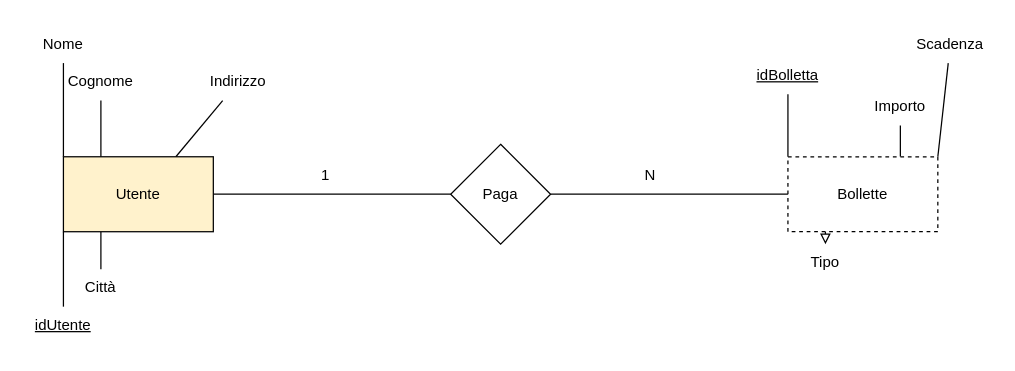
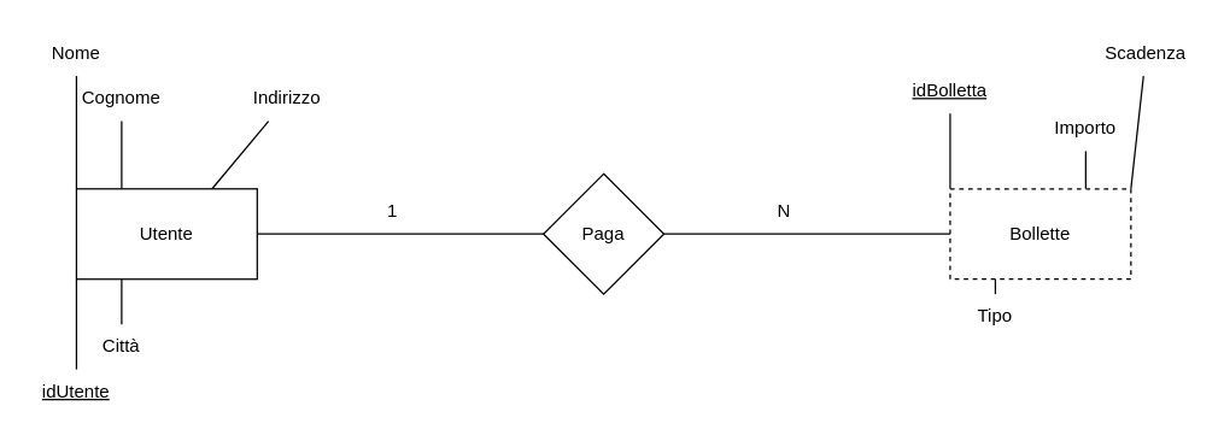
- <mxCell id="8" value="Utente" style="rounded=0;whiteSpace=wrap;html=1;fillColor=#fff2cc;" parent="1" vertex="1"><mxGeometry x="50" y="125" width="120" height="60" as="geometry" /></mxCell>
+ <mxCell id="8" value="Utente" style="rounded=0;whiteSpace=wrap;html=1;" parent="1" vertex="1"><mxGeometry x="50" y="125" width="120" height="60" as="geometry" /></mxCell>
- <mxCell id="11" style="edgeStyle=none;html=1;exitX=0.25;exitY=0;exitDx=0;exitDy=0;endArrow=block;endFill=0;" parent="1" source="14" target="22" edge="1"><mxGeometry relative="1" as="geometry"><mxPoint x="660" y="105" as="targetPoint" /></mxGeometry></mxCell>
+ <mxCell id="11" style="edgeStyle=none;html=1;exitX=0.25;exitY=0;exitDx=0;exitDy=0;endArrow=none;endFill=0;" parent="1" source="14" target="22" edge="1"><mxGeometry relative="1" as="geometry"><mxPoint x="660" y="105" as="targetPoint" /></mxGeometry></mxCell>
